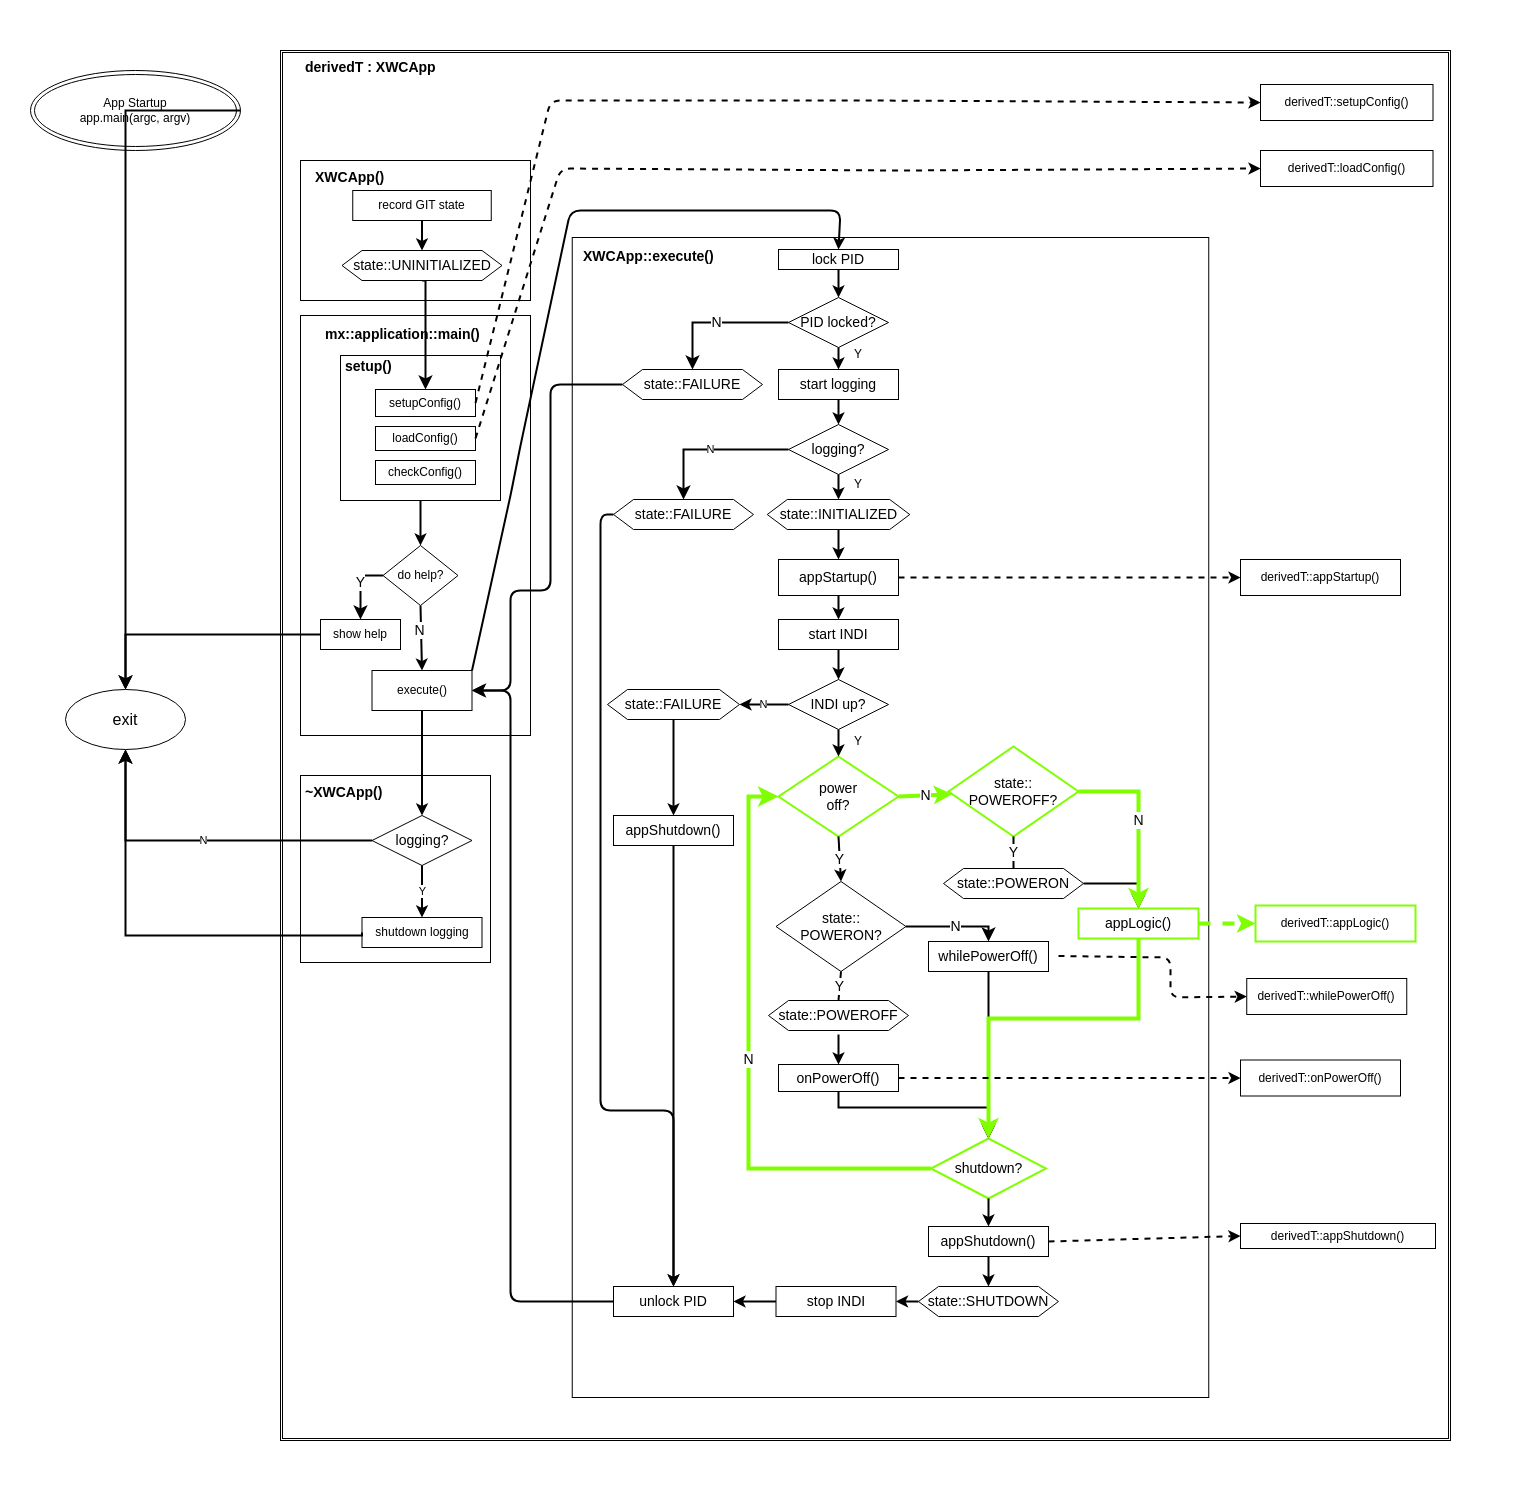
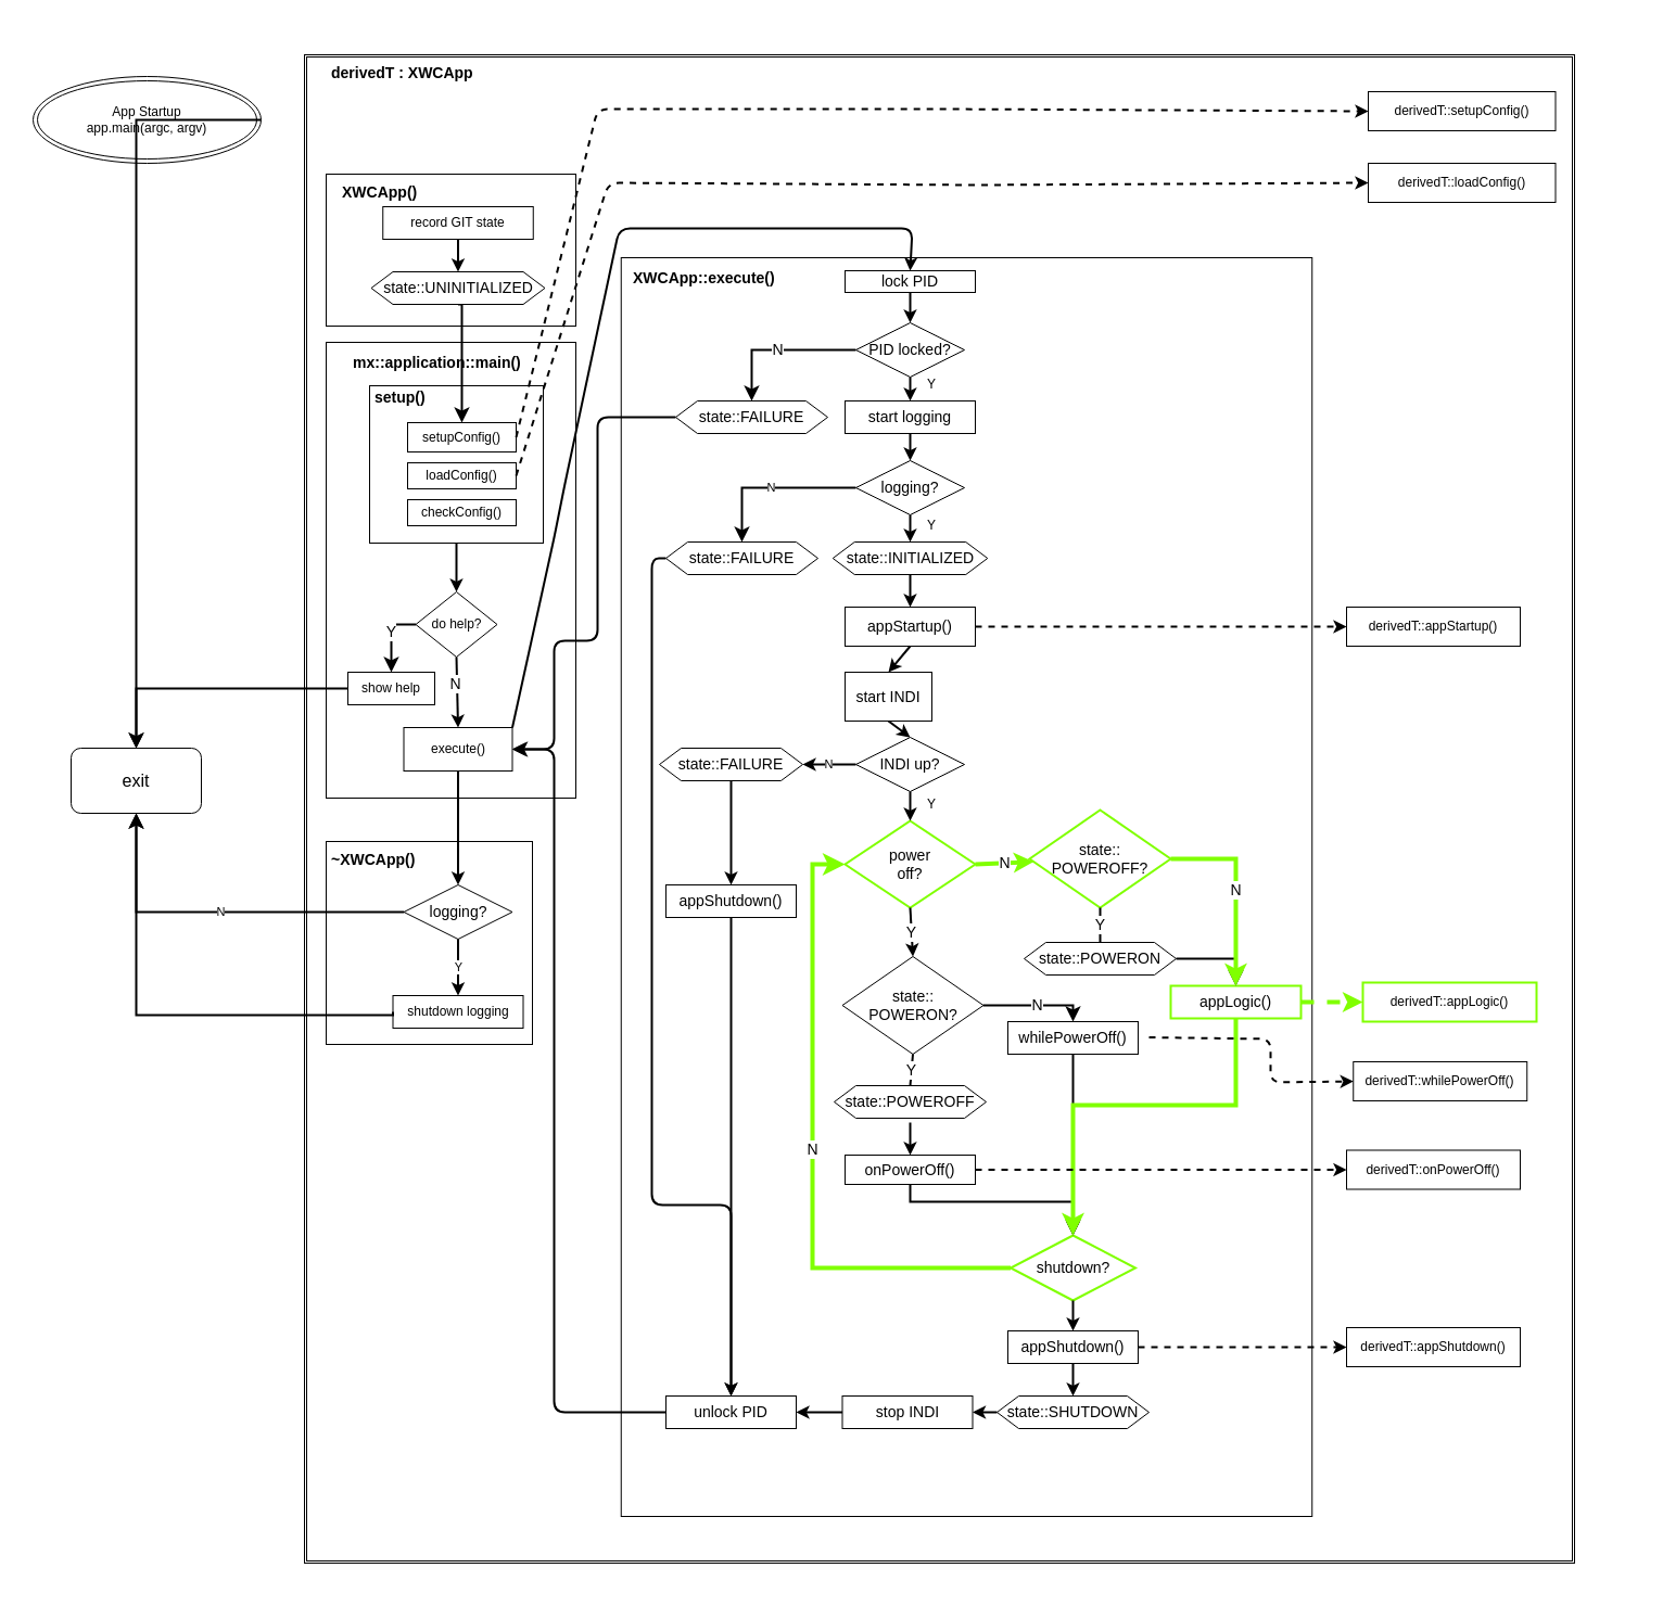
- <mxCell id="30" value="start INDI" style="rounded=0;whiteSpace=wrap;html=1;fontSize=14;" parent="1" vertex="1"><mxGeometry x="778" y="619" width="120" height="30" as="geometry" /></mxCell>
+ <mxCell id="30" value="start INDI" style="rounded=0;whiteSpace=wrap;html=1;fontSize=14;" parent="1" vertex="1"><mxGeometry x="778" y="619" width="80" height="45" as="geometry" /></mxCell>
- <mxCell id="18" value="exit" style="ellipse;whiteSpace=wrap;html=1;fontSize=16;" parent="1" vertex="1"><mxGeometry x="65" y="689" width="120" height="60" as="geometry" /></mxCell>
+ <mxCell id="18" value="exit" style="rounded=1;whiteSpace=wrap;html=1;fontSize=16;" parent="1" vertex="1"><mxGeometry x="65" y="689" width="120" height="60" as="geometry" /></mxCell>
- <mxCell id="97" value="derivedT::appShutdown()" style="rounded=0;whiteSpace=wrap;html=1;" parent="1" vertex="1"><mxGeometry x="1240" y="1223" width="195" height="25" as="geometry" /></mxCell>
+ <mxCell id="97" value="derivedT::appShutdown()" style="rounded=0;whiteSpace=wrap;html=1;" parent="1" vertex="1"><mxGeometry x="1240" y="1223" width="160" height="36" as="geometry" /></mxCell>
